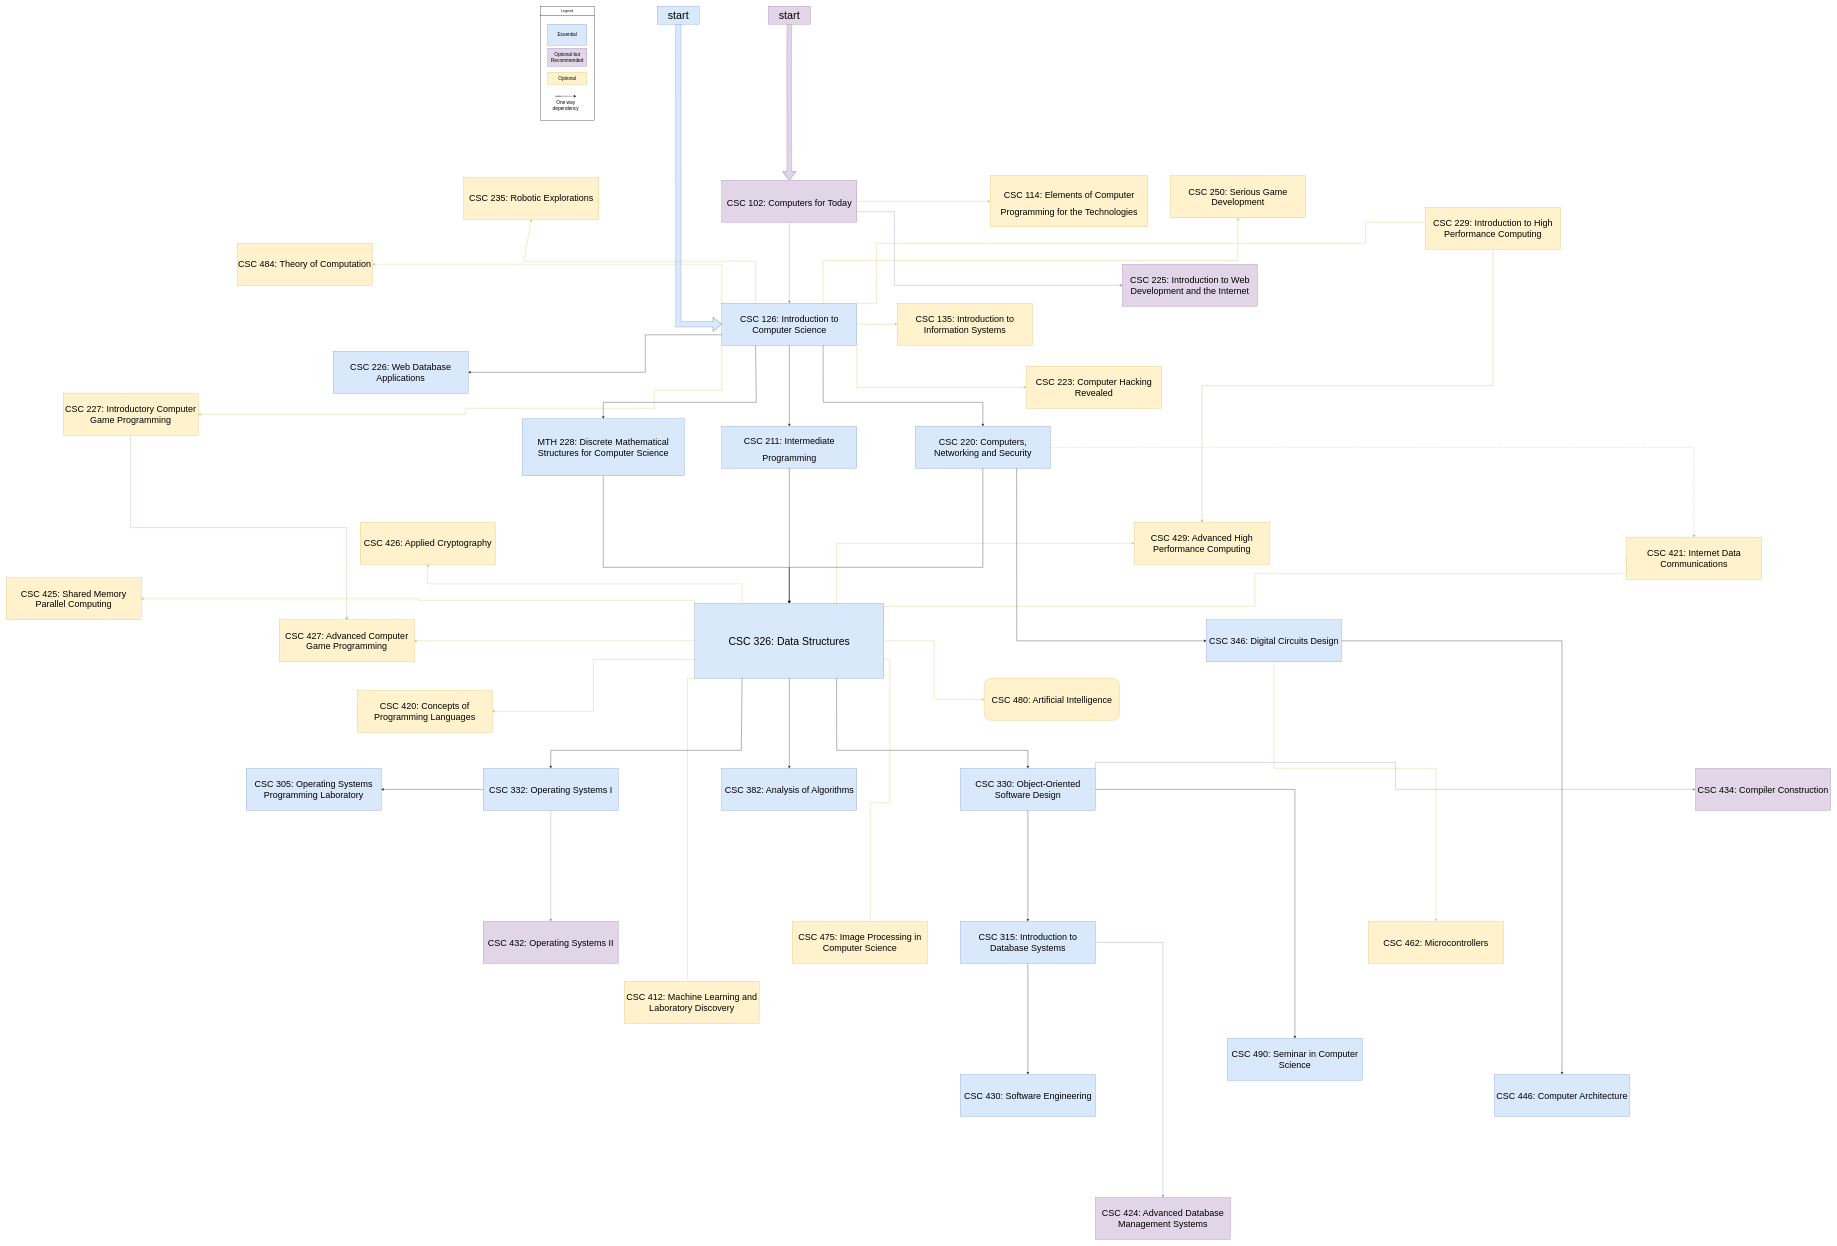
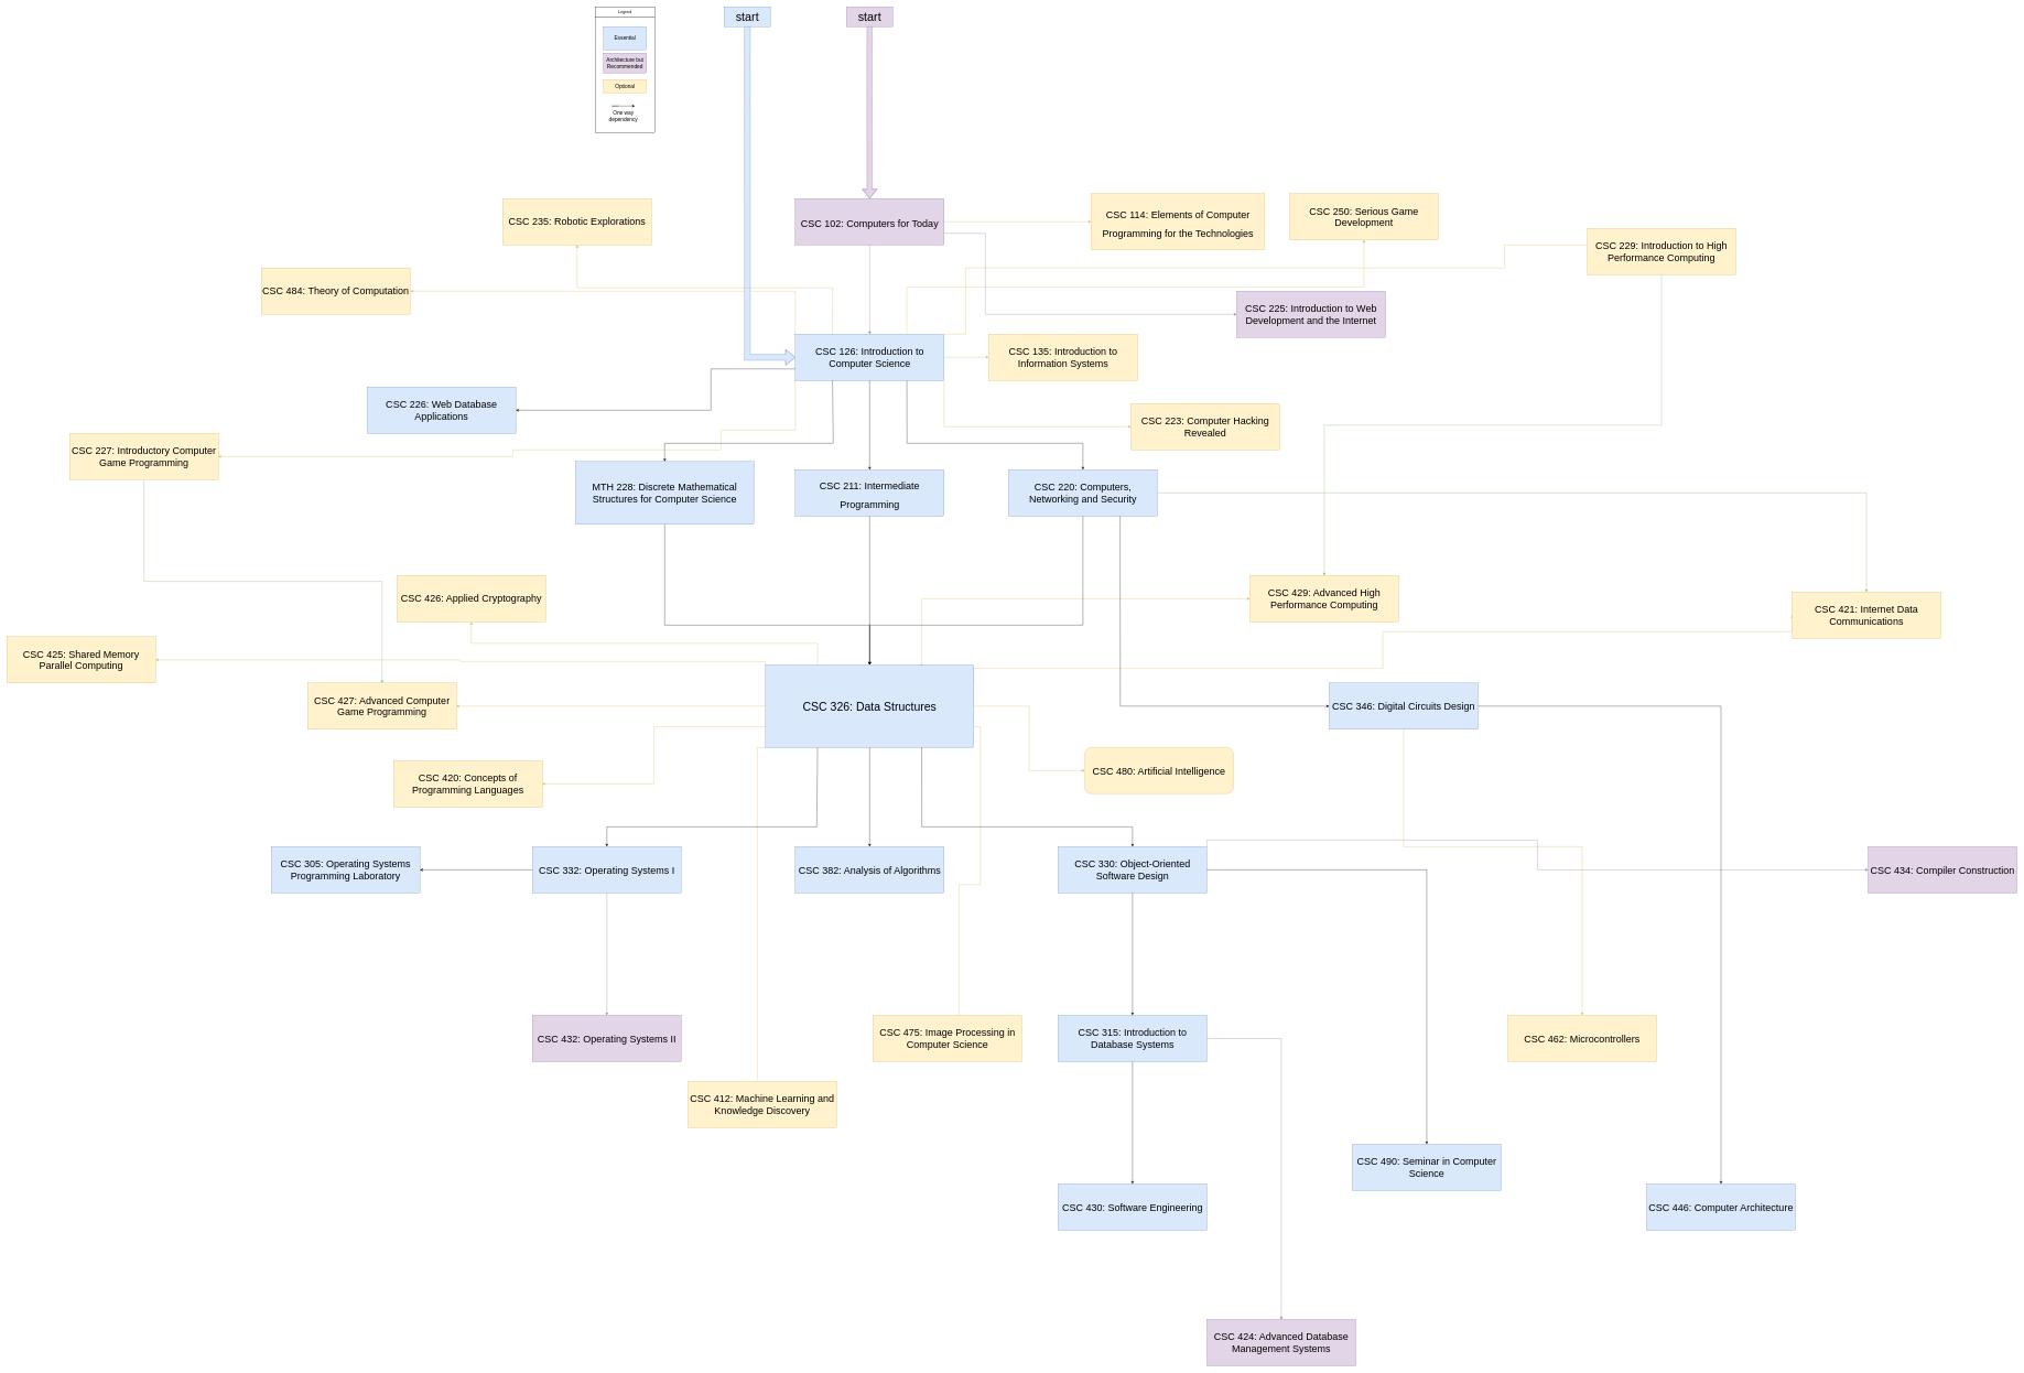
- <mxCell id="5" value="&lt;font style=&quot;font-size: 16px&quot;&gt;Optional but Recommended&lt;/font&gt;" style="rounded=0;whiteSpace=wrap;html=1;fillColor=#e1d5e7;strokeColor=#9673a6;" vertex="1" parent="1"><mxGeometry x="1825" y="160" width="130" height="60" as="geometry" /></mxCell>
+ <mxCell id="5" value="&lt;font style=&quot;font-size: 16px&quot;&gt;Architecture but Recommended&lt;/font&gt;" style="rounded=0;whiteSpace=wrap;html=1;fillColor=#e1d5e7;strokeColor=#9673a6;" vertex="1" parent="1"><mxGeometry x="1825" y="160" width="130" height="60" as="geometry" /></mxCell>
- <mxCell id="67" value="&lt;h1 style=&quot;font-size: 30px&quot;&gt;&lt;span&gt;&lt;span style=&quot;font-weight: normal&quot;&gt;CSC 235:&lt;/span&gt;&lt;/span&gt;&lt;span style=&quot;font-weight: normal&quot;&gt; Robotic Explorations&lt;/span&gt;&lt;/h1&gt;" style="rounded=0;whiteSpace=wrap;html=1;fontSize=24;fillColor=#fff2cc;strokeColor=#d6b656;" vertex="1" parent="1"><mxGeometry x="1545" y="590" width="450" height="140" as="geometry" /></mxCell>
+ <mxCell id="67" value="&lt;h1 style=&quot;font-size: 30px&quot;&gt;&lt;span&gt;&lt;span style=&quot;font-weight: normal&quot;&gt;CSC 235:&lt;/span&gt;&lt;/span&gt;&lt;span style=&quot;font-weight: normal&quot;&gt; Robotic Explorations&lt;/span&gt;&lt;/h1&gt;" style="rounded=0;whiteSpace=wrap;html=1;fontSize=24;fillColor=#fff2cc;strokeColor=#d6b656;" vertex="1" parent="1"><mxGeometry x="1520" y="600" width="450" height="140" as="geometry" /></mxCell>
- <mxCell id="77" value="&lt;h1 style=&quot;font-size: 30px&quot;&gt;&lt;span&gt;&lt;span style=&quot;font-weight: normal&quot;&gt;CSC 229&lt;/span&gt;&lt;/span&gt;&lt;span style=&quot;font-weight: normal&quot;&gt;: Introduction to High Performance Computing&lt;/span&gt;&lt;/h1&gt;" style="rounded=0;whiteSpace=wrap;html=1;fontSize=24;fillColor=#fff2cc;strokeColor=#d6b656;" vertex="1" parent="1"><mxGeometry x="4750" y="690" width="450" height="140" as="geometry" /></mxCell>
+ <mxCell id="77" value="&lt;h1 style=&quot;font-size: 30px&quot;&gt;&lt;span&gt;&lt;span style=&quot;font-weight: normal&quot;&gt;CSC 229&lt;/span&gt;&lt;/span&gt;&lt;span style=&quot;font-weight: normal&quot;&gt;: Introduction to High Performance Computing&lt;/span&gt;&lt;/h1&gt;" style="rounded=0;whiteSpace=wrap;html=1;fontSize=24;fillColor=#fff2cc;strokeColor=#d6b656;" vertex="1" parent="1"><mxGeometry x="4800" y="690" width="450" height="140" as="geometry" /></mxCell>
- <mxCell id="28" style="edgeStyle=orthogonalEdgeStyle;rounded=0;orthogonalLoop=1;jettySize=auto;html=1;exitX=1;exitY=0.5;exitDx=0;exitDy=0;entryX=0.5;entryY=0;entryDx=0;entryDy=0;fontSize=30;fillColor=#d5e8d4;strokeColor=#82b366;dashed=1;" edge="1" parent="1" source="29" target="85"><mxGeometry relative="1" as="geometry" /></mxCell>
+ <mxCell id="28" style="edgeStyle=orthogonalEdgeStyle;rounded=0;orthogonalLoop=1;jettySize=auto;html=1;exitX=1;exitY=0.5;exitDx=0;exitDy=0;entryX=0.5;entryY=0;entryDx=0;entryDy=0;fontSize=30;fillColor=#d5e8d4;strokeColor=#82b366;" edge="1" parent="1" source="29" target="85"><mxGeometry relative="1" as="geometry" /></mxCell>
- <mxCell id="87" value="&lt;h1 style=&quot;font-size: 30px&quot;&gt;&lt;span&gt;&lt;span style=&quot;font-weight: normal&quot;&gt;CSC 412:&lt;/span&gt;&lt;/span&gt;&lt;span style=&quot;font-weight: normal&quot;&gt; Machine Learning and Laboratory Discovery&lt;/span&gt;&lt;/h1&gt;" style="rounded=0;whiteSpace=wrap;html=1;fontSize=24;fillColor=#fff2cc;strokeColor=#d6b656;" vertex="1" parent="1"><mxGeometry x="2080" y="3270" width="450" height="140" as="geometry" /></mxCell>
+ <mxCell id="87" value="&lt;h1 style=&quot;font-size: 30px&quot;&gt;&lt;span&gt;&lt;span style=&quot;font-weight: normal&quot;&gt;CSC 412:&lt;/span&gt;&lt;/span&gt;&lt;span style=&quot;font-weight: normal&quot;&gt; Machine Learning and Knowledge Discovery&lt;/span&gt;&lt;/h1&gt;" style="rounded=0;whiteSpace=wrap;html=1;fontSize=24;fillColor=#fff2cc;strokeColor=#d6b656;" vertex="1" parent="1"><mxGeometry x="2080" y="3270" width="450" height="140" as="geometry" /></mxCell>
